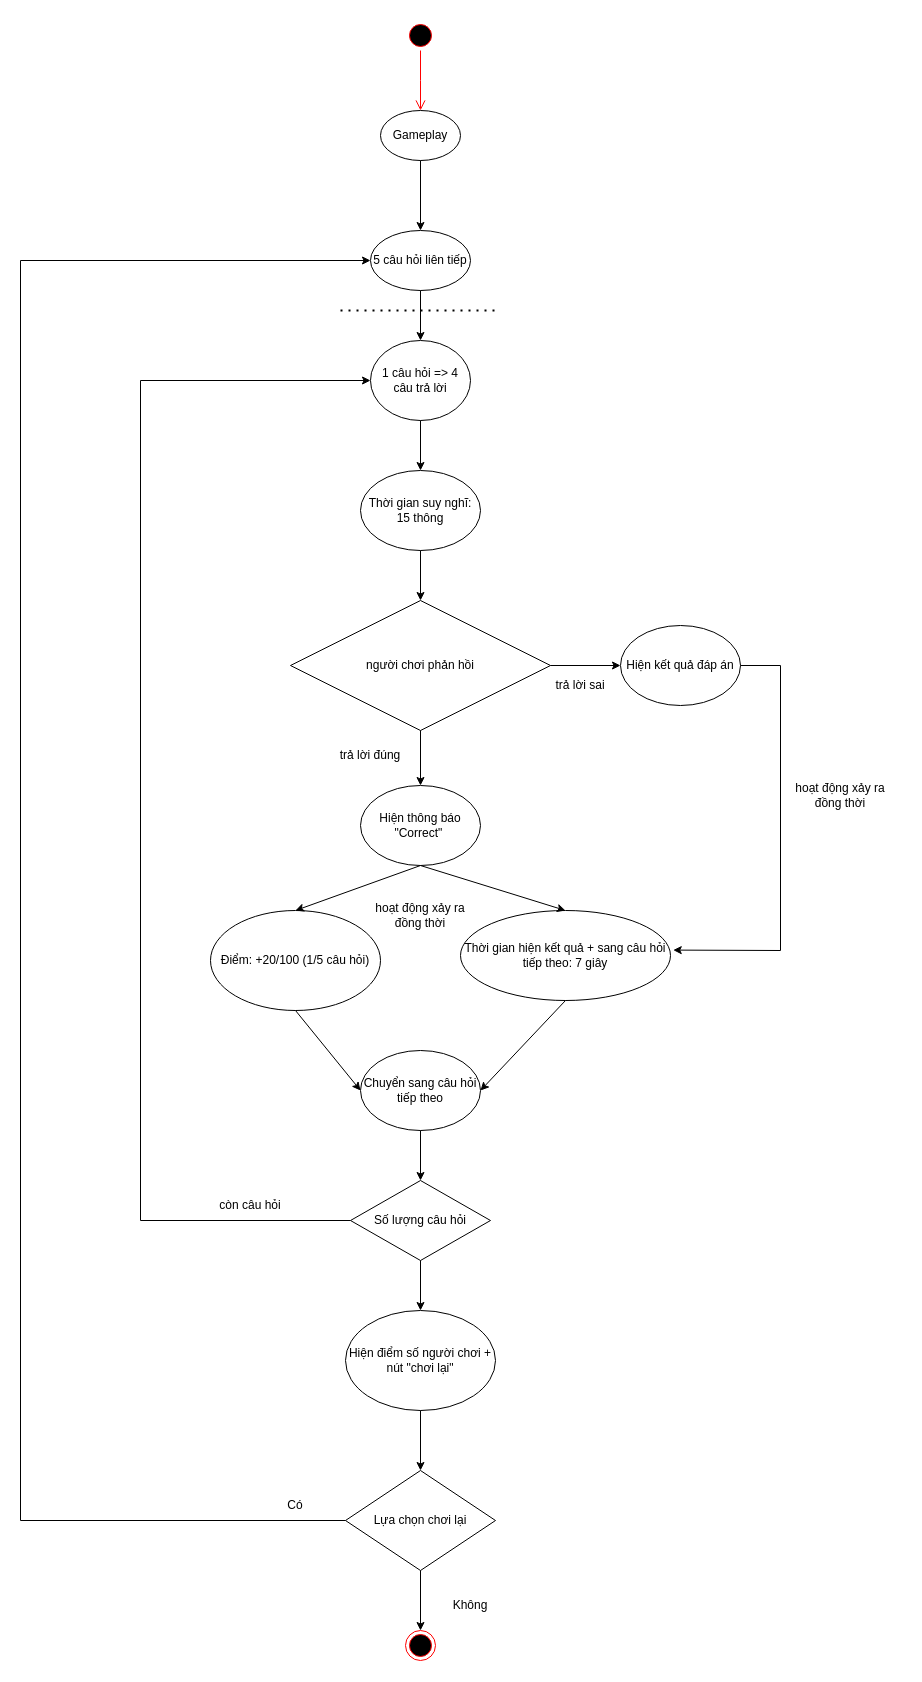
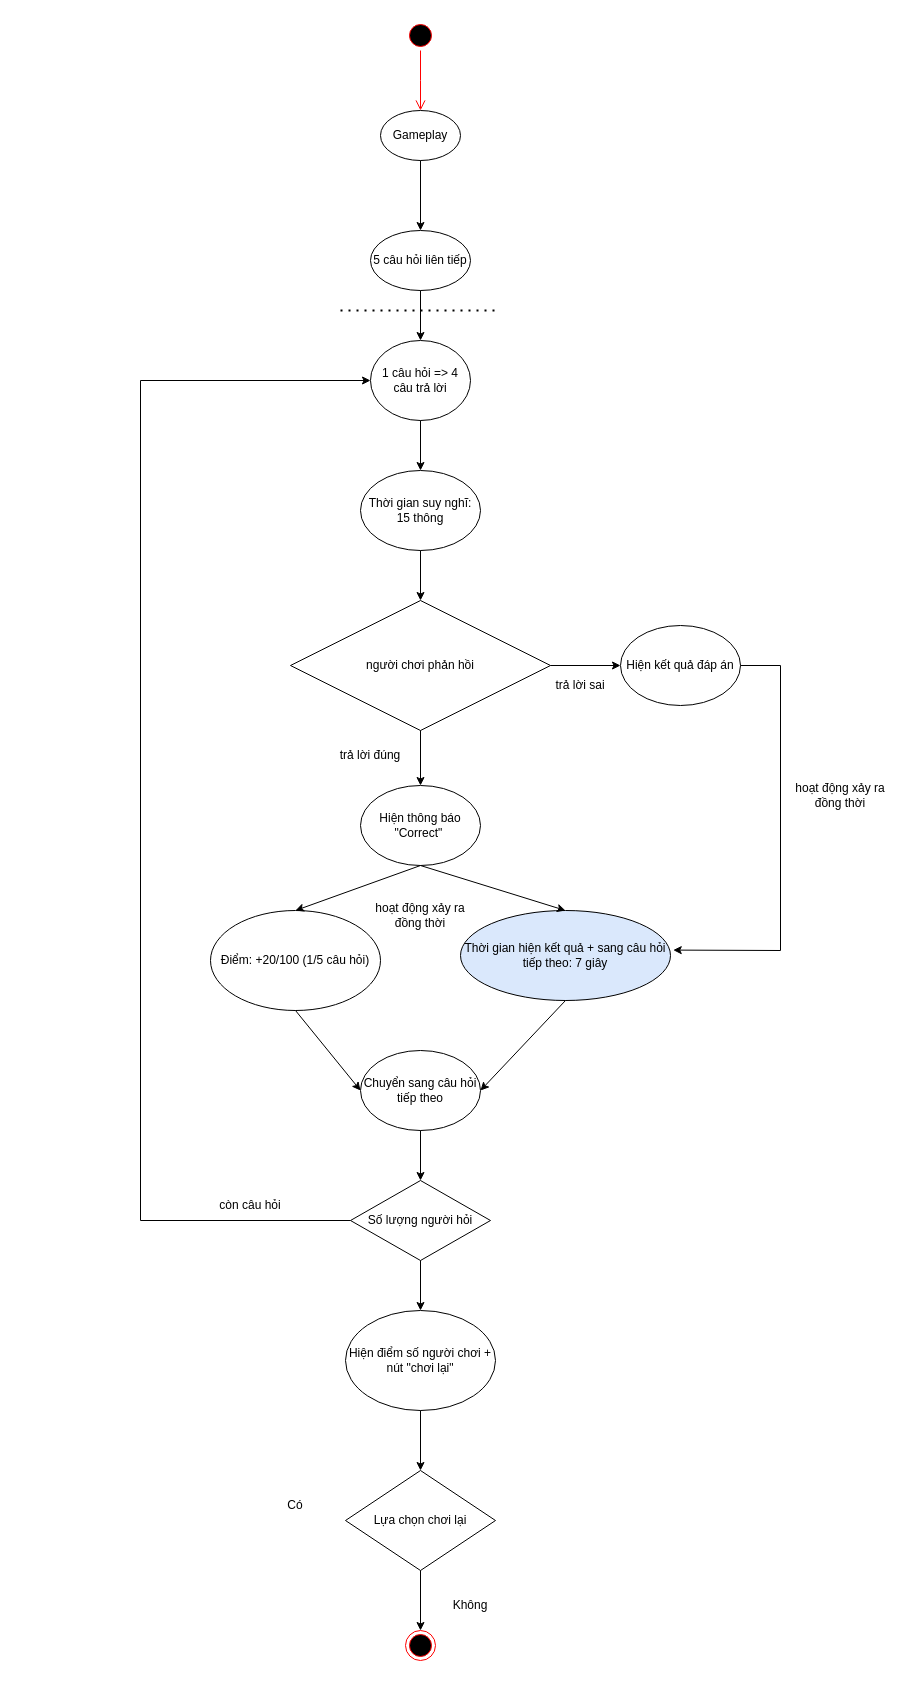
- <mxCell id="35" value="" style="endArrow=classic;html=1;rounded=0;exitX=0;exitY=0.5;exitDx=0;exitDy=0;entryX=0;entryY=0.5;entryDx=0;entryDy=0;" edge="1" parent="1" source="34" target="3"><mxGeometry width="50" height="50" relative="1" as="geometry"><mxPoint x="30" y="1550" as="sourcePoint" /><mxPoint x="30" y="590" as="targetPoint" /><Array as="points"><mxPoint y="1520" x="20" /><mxPoint y="260" x="20" /></Array></mxGeometry></mxCell>
- <mxCell id="21" value="Thời gian hiện kết quả + sang câu hỏi tiếp theo: 7 giây" style="ellipse;whiteSpace=wrap;html=1;" vertex="1" parent="1"><mxGeometry x="460" y="910" width="210" height="90" as="geometry" /></mxCell>
+ <mxCell id="21" value="Thời gian hiện kết quả + sang câu hỏi tiếp theo: 7 giây" style="ellipse;whiteSpace=wrap;html=1;fillColor=#dae8fc;" vertex="1" parent="1"><mxGeometry x="460" y="910" width="210" height="90" as="geometry" /></mxCell>
- <mxCell id="28" value="Số lượng câu hỏi" style="rhombus;whiteSpace=wrap;html=1;" vertex="1" parent="1"><mxGeometry x="350" y="1180" width="140" height="80" as="geometry" /></mxCell>
+ <mxCell id="28" value="Số lượng người hỏi" style="rhombus;whiteSpace=wrap;html=1;" vertex="1" parent="1"><mxGeometry x="350" y="1180" width="140" height="80" as="geometry" /></mxCell>
